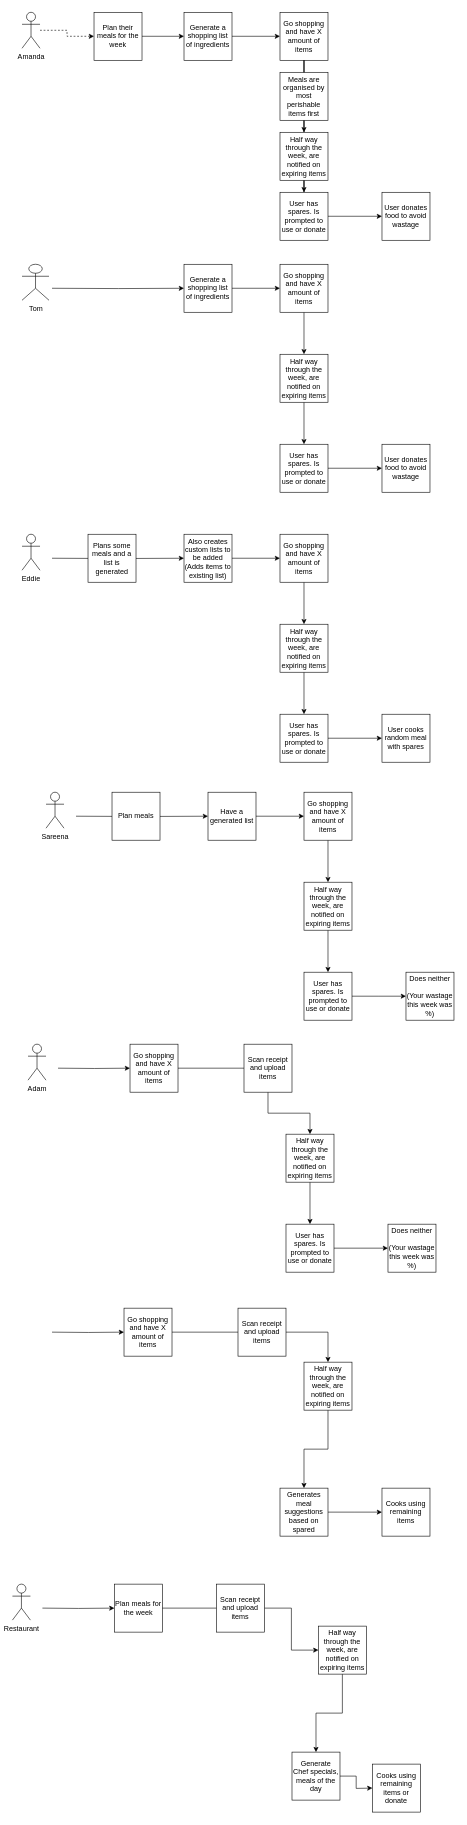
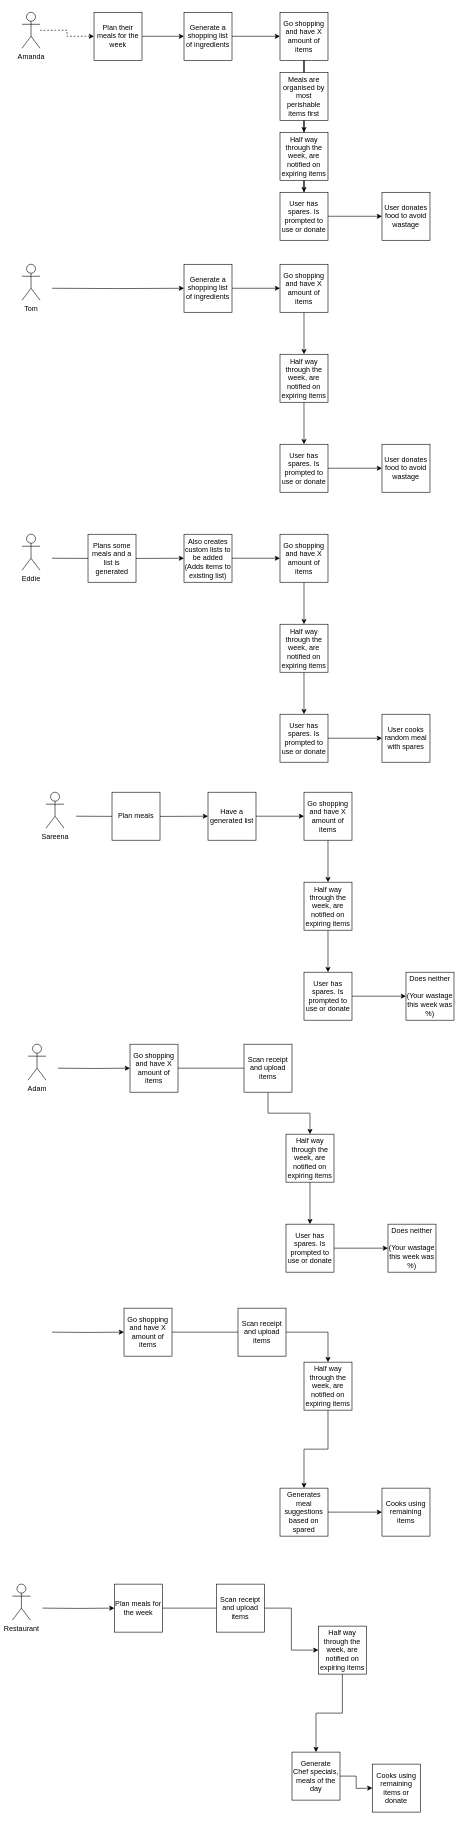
- <mxCell id="15" value="Tom" style="shape=umlActor;verticalLabelPosition=bottom;verticalAlign=top;html=1;outlineConnect=0;" vertex="1" parent="1"><mxGeometry x="36" y="440" width="45" height="60" as="geometry" /></mxCell>
+ <mxCell id="15" value="Tom" style="shape=umlActor;verticalLabelPosition=bottom;verticalAlign=top;html=1;outlineConnect=0;" vertex="1" parent="1"><mxGeometry x="36" y="440" width="30" height="60" as="geometry" /></mxCell>
